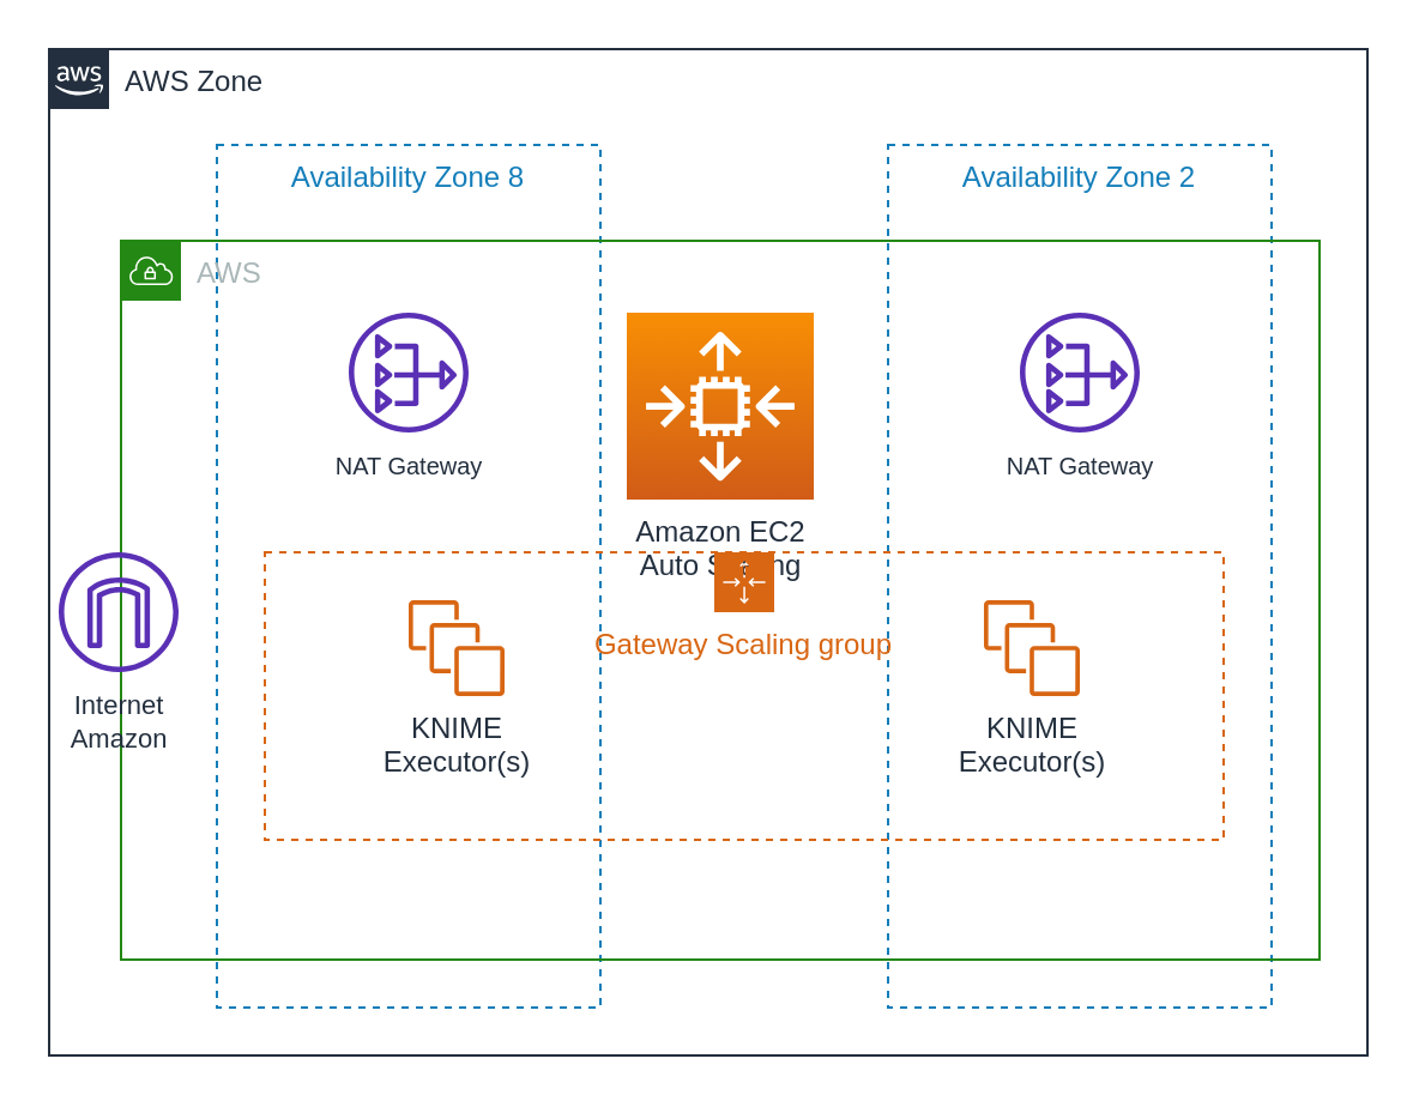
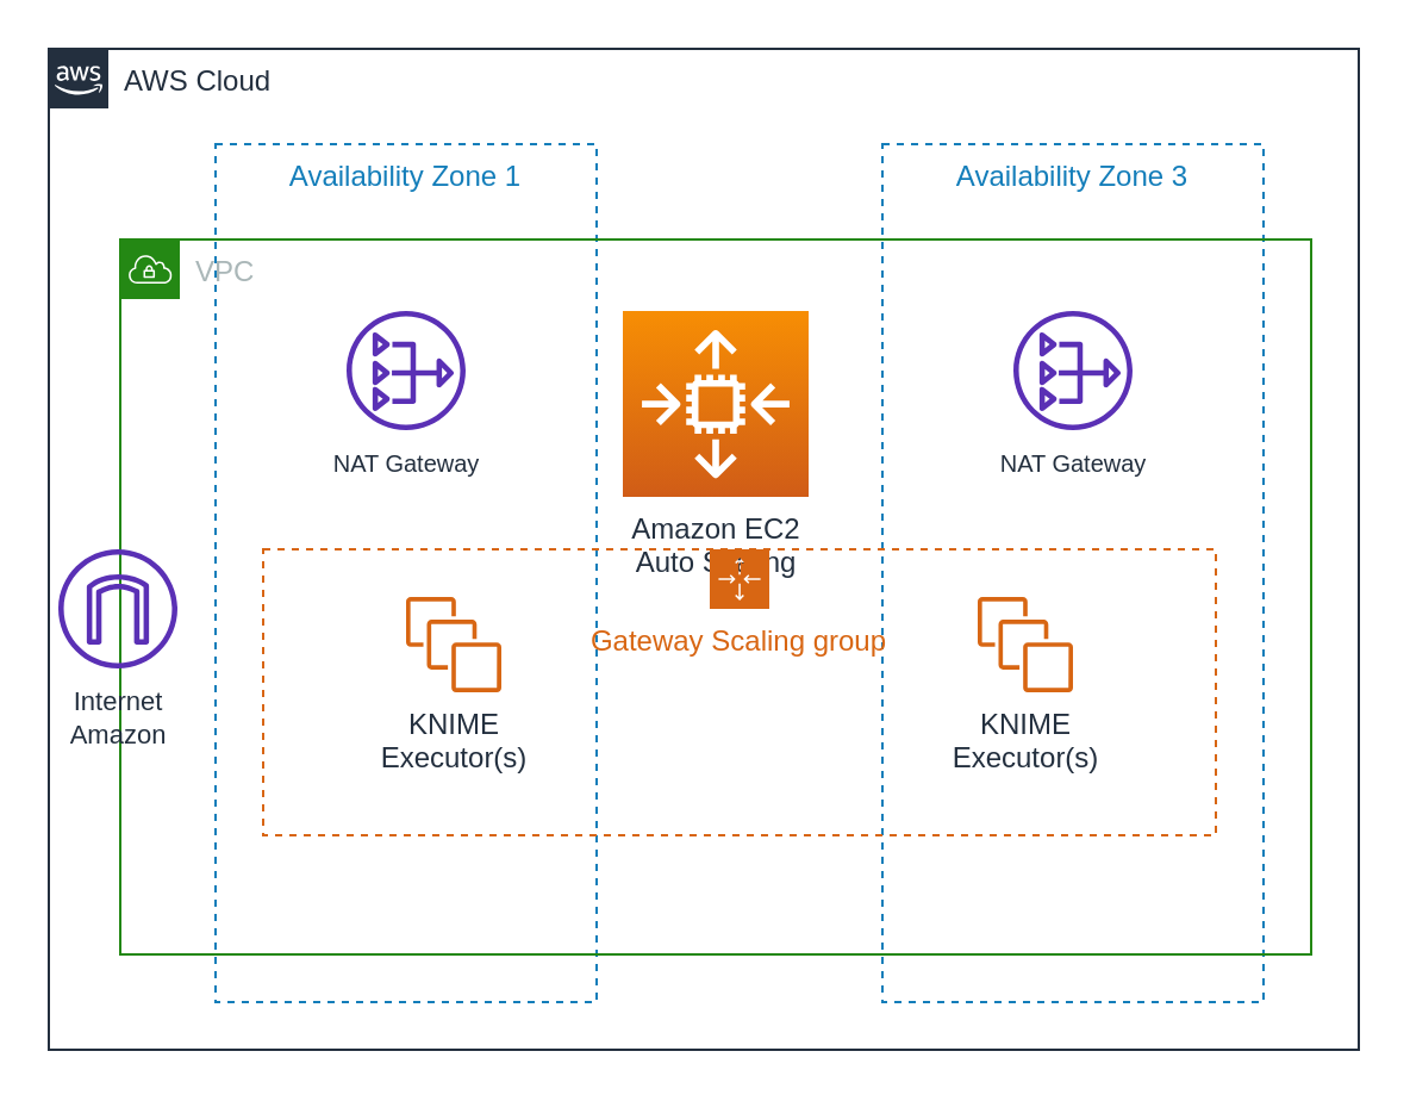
- <mxCell id="2" value="AWS Zone" style="points=[[0,0],[0.25,0],[0.5,0],[0.75,0],[1,0],[1,0.25],[1,0.5],[1,0.75],[1,1],[0.75,1],[0.5,1],[0.25,1],[0,1],[0,0.75],[0,0.5],[0,0.25]];outlineConnect=0;gradientColor=none;html=1;whiteSpace=wrap;fontSize=12;fontStyle=0;shape=mxgraph.aws4.group;grIcon=mxgraph.aws4.group_aws_cloud_alt;strokeColor=#232F3E;fillColor=none;verticalAlign=top;align=left;spacingLeft=30;fontColor=#232F3E;dashed=0;" parent="1" vertex="1"><mxGeometry x="20" y="20" width="550" height="420" as="geometry" /></mxCell>
+ <mxCell id="2" value="AWS Cloud" style="points=[[0,0],[0.25,0],[0.5,0],[0.75,0],[1,0],[1,0.25],[1,0.5],[1,0.75],[1,1],[0.75,1],[0.5,1],[0.25,1],[0,1],[0,0.75],[0,0.5],[0,0.25]];outlineConnect=0;gradientColor=none;html=1;whiteSpace=wrap;fontSize=12;fontStyle=0;shape=mxgraph.aws4.group;grIcon=mxgraph.aws4.group_aws_cloud_alt;strokeColor=#232F3E;fillColor=none;verticalAlign=top;align=left;spacingLeft=30;fontColor=#232F3E;dashed=0;" parent="1" vertex="1"><mxGeometry x="20" y="20" width="550" height="420" as="geometry" /></mxCell>
- <mxCell id="3" value="Availability Zone 8" style="fillColor=none;strokeColor=#147EBA;dashed=1;verticalAlign=top;fontStyle=0;fontColor=#147EBA;" parent="1" vertex="1"><mxGeometry x="90" y="60" width="160" height="360" as="geometry" /></mxCell>
+ <mxCell id="3" value="Availability Zone 1" style="fillColor=none;strokeColor=#147EBA;dashed=1;verticalAlign=top;fontStyle=0;fontColor=#147EBA;" parent="1" vertex="1"><mxGeometry x="90" y="60" width="160" height="360" as="geometry" /></mxCell>
- <mxCell id="4" value="Availability Zone 2" style="fillColor=none;strokeColor=#147EBA;dashed=1;verticalAlign=top;fontStyle=0;fontColor=#147EBA;" parent="1" vertex="1"><mxGeometry x="370" y="60" width="160" height="360" as="geometry" /></mxCell>
+ <mxCell id="4" value="Availability Zone 3" style="fillColor=none;strokeColor=#147EBA;dashed=1;verticalAlign=top;fontStyle=0;fontColor=#147EBA;" parent="1" vertex="1"><mxGeometry x="370" y="60" width="160" height="360" as="geometry" /></mxCell>
- <mxCell id="5" value="AWS" style="points=[[0,0],[0.25,0],[0.5,0],[0.75,0],[1,0],[1,0.25],[1,0.5],[1,0.75],[1,1],[0.75,1],[0.5,1],[0.25,1],[0,1],[0,0.75],[0,0.5],[0,0.25]];outlineConnect=0;gradientColor=none;html=1;whiteSpace=wrap;fontSize=12;fontStyle=0;shape=mxgraph.aws4.group;grIcon=mxgraph.aws4.group_vpc;strokeColor=#248814;fillColor=none;verticalAlign=top;align=left;spacingLeft=30;fontColor=#AAB7B8;dashed=0;" parent="1" vertex="1"><mxGeometry x="50" y="100" width="500" height="300" as="geometry" /></mxCell>
+ <mxCell id="5" value="VPC" style="points=[[0,0],[0.25,0],[0.5,0],[0.75,0],[1,0],[1,0.25],[1,0.5],[1,0.75],[1,1],[0.75,1],[0.5,1],[0.25,1],[0,1],[0,0.75],[0,0.5],[0,0.25]];outlineConnect=0;gradientColor=none;html=1;whiteSpace=wrap;fontSize=12;fontStyle=0;shape=mxgraph.aws4.group;grIcon=mxgraph.aws4.group_vpc;strokeColor=#248814;fillColor=none;verticalAlign=top;align=left;spacingLeft=30;fontColor=#AAB7B8;dashed=0;" parent="1" vertex="1"><mxGeometry x="50" y="100" width="500" height="300" as="geometry" /></mxCell>
